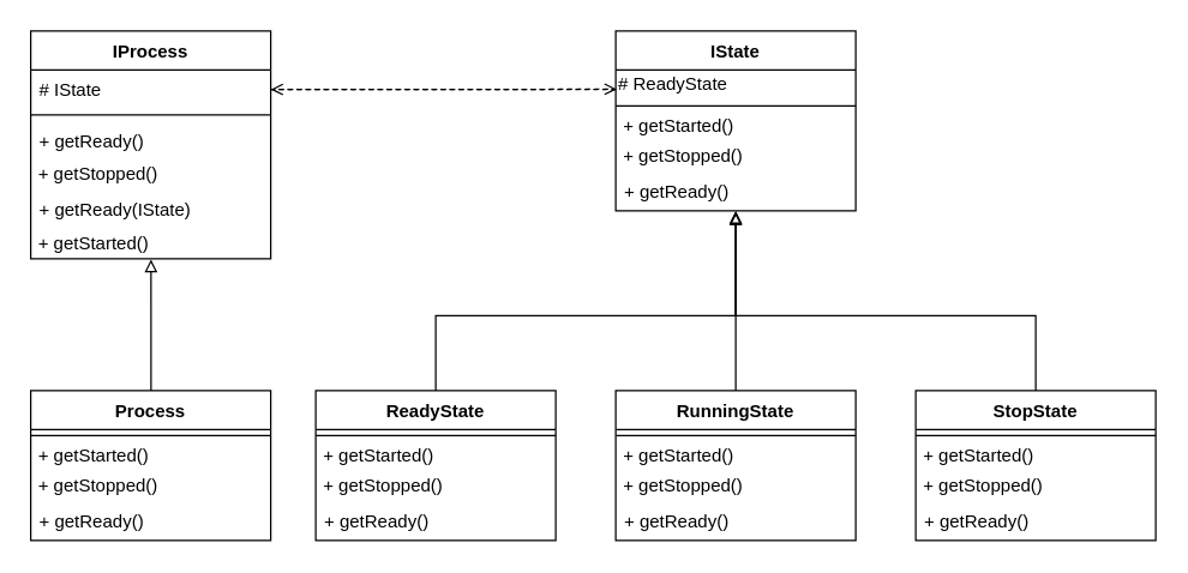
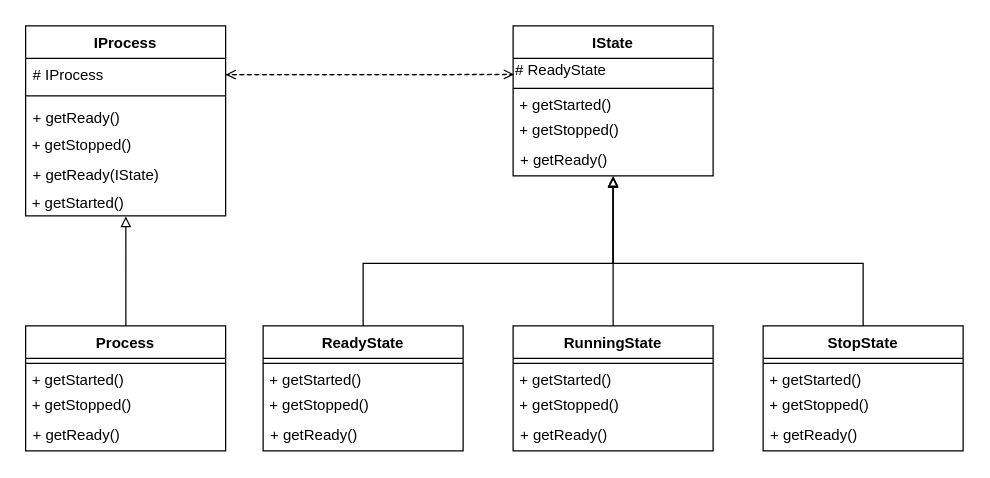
- <mxCell id="3" value="# IState" style="text;strokeColor=none;fillColor=none;align=left;verticalAlign=top;spacingLeft=4;spacingRight=4;overflow=hidden;rotatable=0;points=[[0,0.5],[1,0.5]];portConstraint=eastwest;" vertex="1" parent="2"><mxGeometry y="26" width="160" height="26" as="geometry" /></mxCell>
+ <mxCell id="3" value="# IProcess" style="text;strokeColor=none;fillColor=none;align=left;verticalAlign=top;spacingLeft=4;spacingRight=4;overflow=hidden;rotatable=0;points=[[0,0.5],[1,0.5]];portConstraint=eastwest;" vertex="1" parent="2"><mxGeometry y="26" width="160" height="26" as="geometry" /></mxCell>
